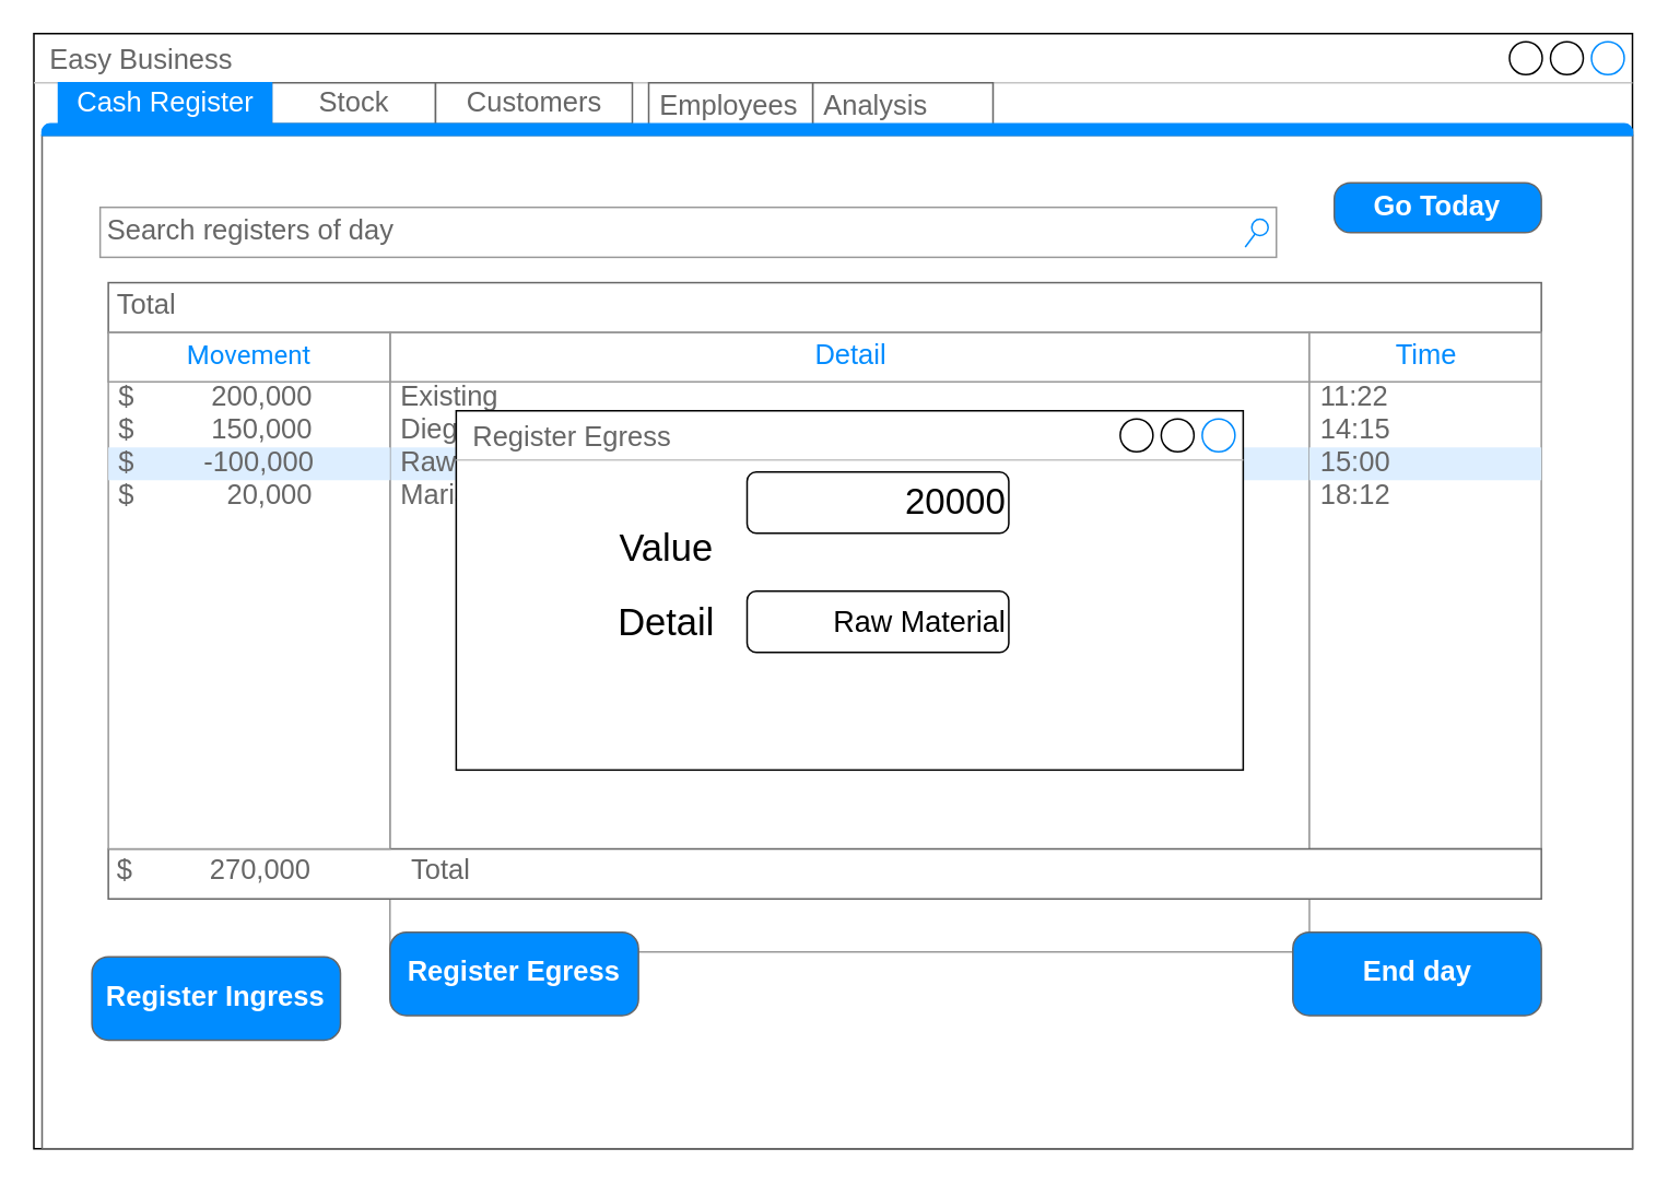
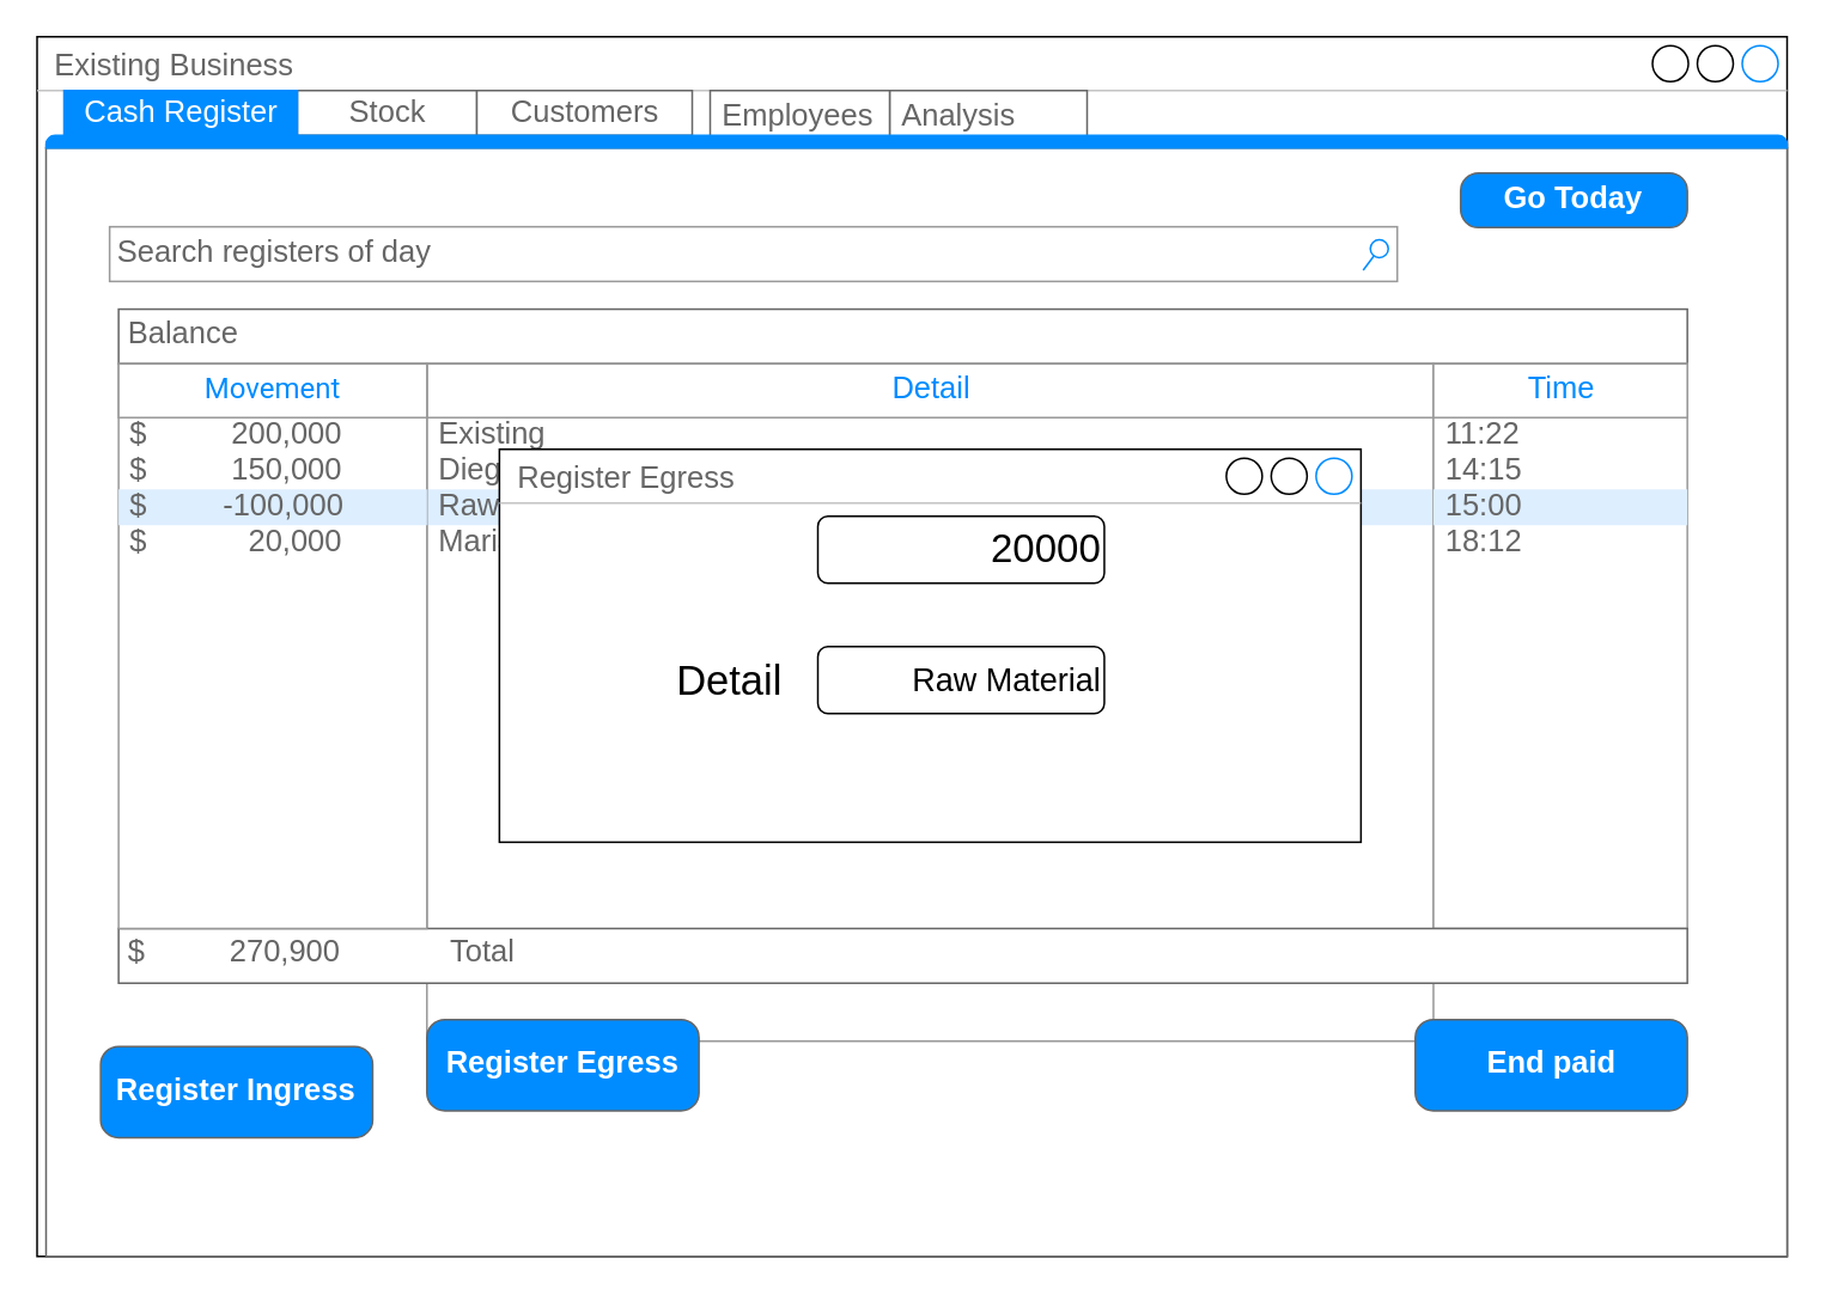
- <mxCell id="2" value="Easy Business" style="strokeWidth=1;shadow=0;dashed=0;align=center;html=1;shape=mxgraph.mockup.containers.window;align=left;verticalAlign=top;spacingLeft=8;strokeColor2=#008cff;strokeColor3=#c4c4c4;fontColor=#666666;mainText=;fontSize=17;labelBackgroundColor=none;" vertex="1" parent="1"><mxGeometry x="20" y="20" width="975" height="680" as="geometry" /></mxCell>
+ <mxCell id="2" value="Existing Business" style="strokeWidth=1;shadow=0;dashed=0;align=center;html=1;shape=mxgraph.mockup.containers.window;align=left;verticalAlign=top;spacingLeft=8;strokeColor2=#008cff;strokeColor3=#c4c4c4;fontColor=#666666;mainText=;fontSize=17;labelBackgroundColor=none;" vertex="1" parent="1"><mxGeometry x="20" y="20" width="975" height="680" as="geometry" /></mxCell>
- <mxCell id="39" value="Go Today" style="strokeWidth=1;shadow=0;dashed=0;align=center;html=1;shape=mxgraph.mockup.buttons.button;strokeColor=#666666;fontColor=#ffffff;mainText=;buttonStyle=round;fontSize=17;fontStyle=1;fillColor=#008cff;whiteSpace=wrap;" vertex="1" parent="5"><mxGeometry x="788.125" y="60.938" width="126.302" height="30.469" as="geometry" /></mxCell>
+ <mxCell id="39" value="Go Today" style="strokeWidth=1;shadow=0;dashed=0;align=center;html=1;shape=mxgraph.mockup.buttons.button;strokeColor=#666666;fontColor=#ffffff;mainText=;buttonStyle=round;fontSize=17;fontStyle=1;fillColor=#008cff;whiteSpace=wrap;" vertex="1" parent="5"><mxGeometry x="788.125" y="45.938" width="126.302" height="30.469" as="geometry" /></mxCell>
- <mxCell id="10" value="Total" style="strokeWidth=1;shadow=0;dashed=0;align=center;html=1;shape=mxgraph.mockup.text.textBox;fontColor=#666666;align=left;fontSize=17;spacingLeft=4;spacingTop=-3;strokeColor=#666666;mainText=;fillColor=#FFFFFF;" vertex="1" parent="5"><mxGeometry x="40.417" y="121.875" width="874.01" height="30.469" as="geometry" /></mxCell>
+ <mxCell id="10" value="Balance" style="strokeWidth=1;shadow=0;dashed=0;align=center;html=1;shape=mxgraph.mockup.text.textBox;fontColor=#666666;align=left;fontSize=17;spacingLeft=4;spacingTop=-3;strokeColor=#666666;mainText=;fillColor=#FFFFFF;" vertex="1" parent="5"><mxGeometry x="40.417" y="121.875" width="874.01" height="30.469" as="geometry" /></mxCell>
- <mxCell id="18" value="&lt;font style=&quot;font-size: 23px&quot;&gt;Value&lt;/font&gt;" style="text;html=1;strokeColor=none;fillColor=none;align=center;verticalAlign=middle;whiteSpace=wrap;rounded=0;" vertex="1" parent="11"><mxGeometry x="127.81" y="112.66" width="82.19" height="37.34" as="geometry" /></mxCell>
- <mxCell id="28" value="$&amp;nbsp; &amp;nbsp; &amp;nbsp; &amp;nbsp; &amp;nbsp; 270,000&amp;nbsp; &amp;nbsp; &amp;nbsp; &amp;nbsp; &amp;nbsp; &amp;nbsp; &amp;nbsp;Total" style="strokeWidth=1;shadow=0;dashed=0;align=center;html=1;shape=mxgraph.mockup.text.textBox;fontColor=#666666;align=left;fontSize=17;spacingLeft=4;spacingTop=-3;strokeColor=#666666;mainText=;fillColor=#FFFFFF;" vertex="1" parent="5"><mxGeometry x="40.417" y="467.188" width="874.01" height="30.469" as="geometry" /></mxCell>
+ <mxCell id="28" value="$&amp;nbsp; &amp;nbsp; &amp;nbsp; &amp;nbsp; &amp;nbsp; 270,900&amp;nbsp; &amp;nbsp; &amp;nbsp; &amp;nbsp; &amp;nbsp; &amp;nbsp; &amp;nbsp;Total" style="strokeWidth=1;shadow=0;dashed=0;align=center;html=1;shape=mxgraph.mockup.text.textBox;fontColor=#666666;align=left;fontSize=17;spacingLeft=4;spacingTop=-3;strokeColor=#666666;mainText=;fillColor=#FFFFFF;" vertex="1" parent="5"><mxGeometry x="40.417" y="467.188" width="874.01" height="30.469" as="geometry" /></mxCell>
- <mxCell id="38" value="End day" style="strokeWidth=1;shadow=0;dashed=0;align=center;html=1;shape=mxgraph.mockup.buttons.button;strokeColor=#666666;fontColor=#ffffff;mainText=;buttonStyle=round;fontSize=17;fontStyle=1;fillColor=#008cff;whiteSpace=wrap;" vertex="1" parent="5"><mxGeometry x="762.865" y="517.969" width="151.562" height="50.781" as="geometry" /></mxCell>
+ <mxCell id="38" value="End paid" style="strokeWidth=1;shadow=0;dashed=0;align=center;html=1;shape=mxgraph.mockup.buttons.button;strokeColor=#666666;fontColor=#ffffff;mainText=;buttonStyle=round;fontSize=17;fontStyle=1;fillColor=#008cff;whiteSpace=wrap;" vertex="1" parent="5"><mxGeometry x="762.865" y="517.969" width="151.562" height="50.781" as="geometry" /></mxCell>
